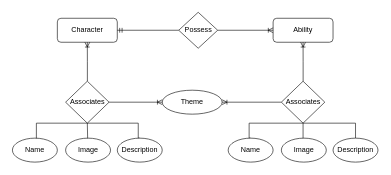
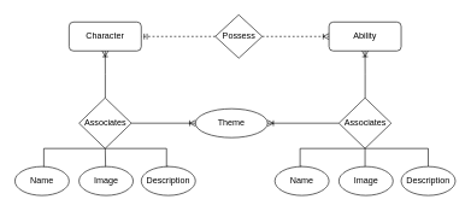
- <mxCell id="6" style="edgeStyle=orthogonalEdgeStyle;rounded=0;orthogonalLoop=1;jettySize=auto;html=1;entryX=1;entryY=0.5;entryDx=0;entryDy=0;startArrow=none;startFill=0;endArrow=ERmandOne;endFill=0;" edge="1" parent="1" source="7" target="2"><mxGeometry relative="1" as="geometry" /></mxCell>
+ <mxCell id="6" style="edgeStyle=orthogonalEdgeStyle;rounded=0;orthogonalLoop=1;jettySize=auto;html=1;entryX=1;entryY=0.5;entryDx=0;entryDy=0;startArrow=none;startFill=0;endArrow=ERmandOne;endFill=0;dashed=1;" edge="1" parent="1" source="7" target="2"><mxGeometry relative="1" as="geometry" /></mxCell>
- <mxCell id="5" style="edgeStyle=orthogonalEdgeStyle;rounded=0;orthogonalLoop=1;jettySize=auto;html=1;entryX=0;entryY=0.5;entryDx=0;entryDy=0;startArrow=none;startFill=0;endArrow=ERoneToMany;endFill=0;" edge="1" parent="1" source="7" target="3"><mxGeometry relative="1" as="geometry" /></mxCell>
+ <mxCell id="5" style="edgeStyle=orthogonalEdgeStyle;rounded=0;orthogonalLoop=1;jettySize=auto;html=1;entryX=0;entryY=0.5;entryDx=0;entryDy=0;startArrow=none;startFill=0;endArrow=ERoneToMany;endFill=0;dashed=1;" edge="1" parent="1" source="7" target="3"><mxGeometry relative="1" as="geometry" /></mxCell>
